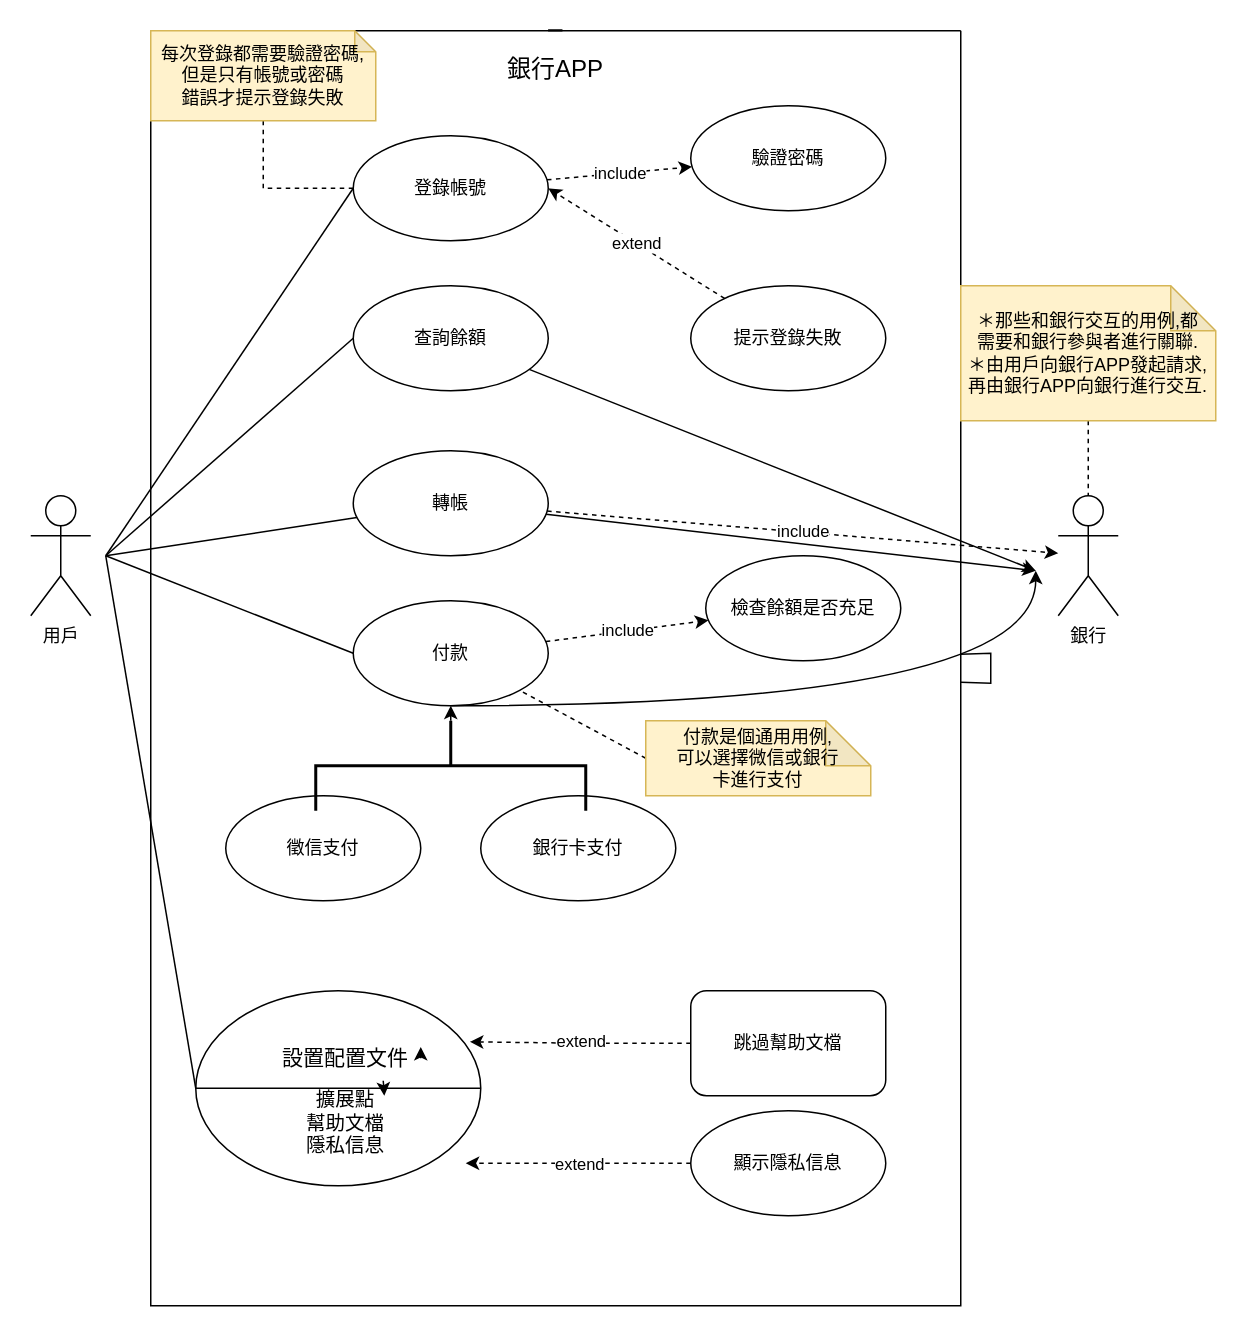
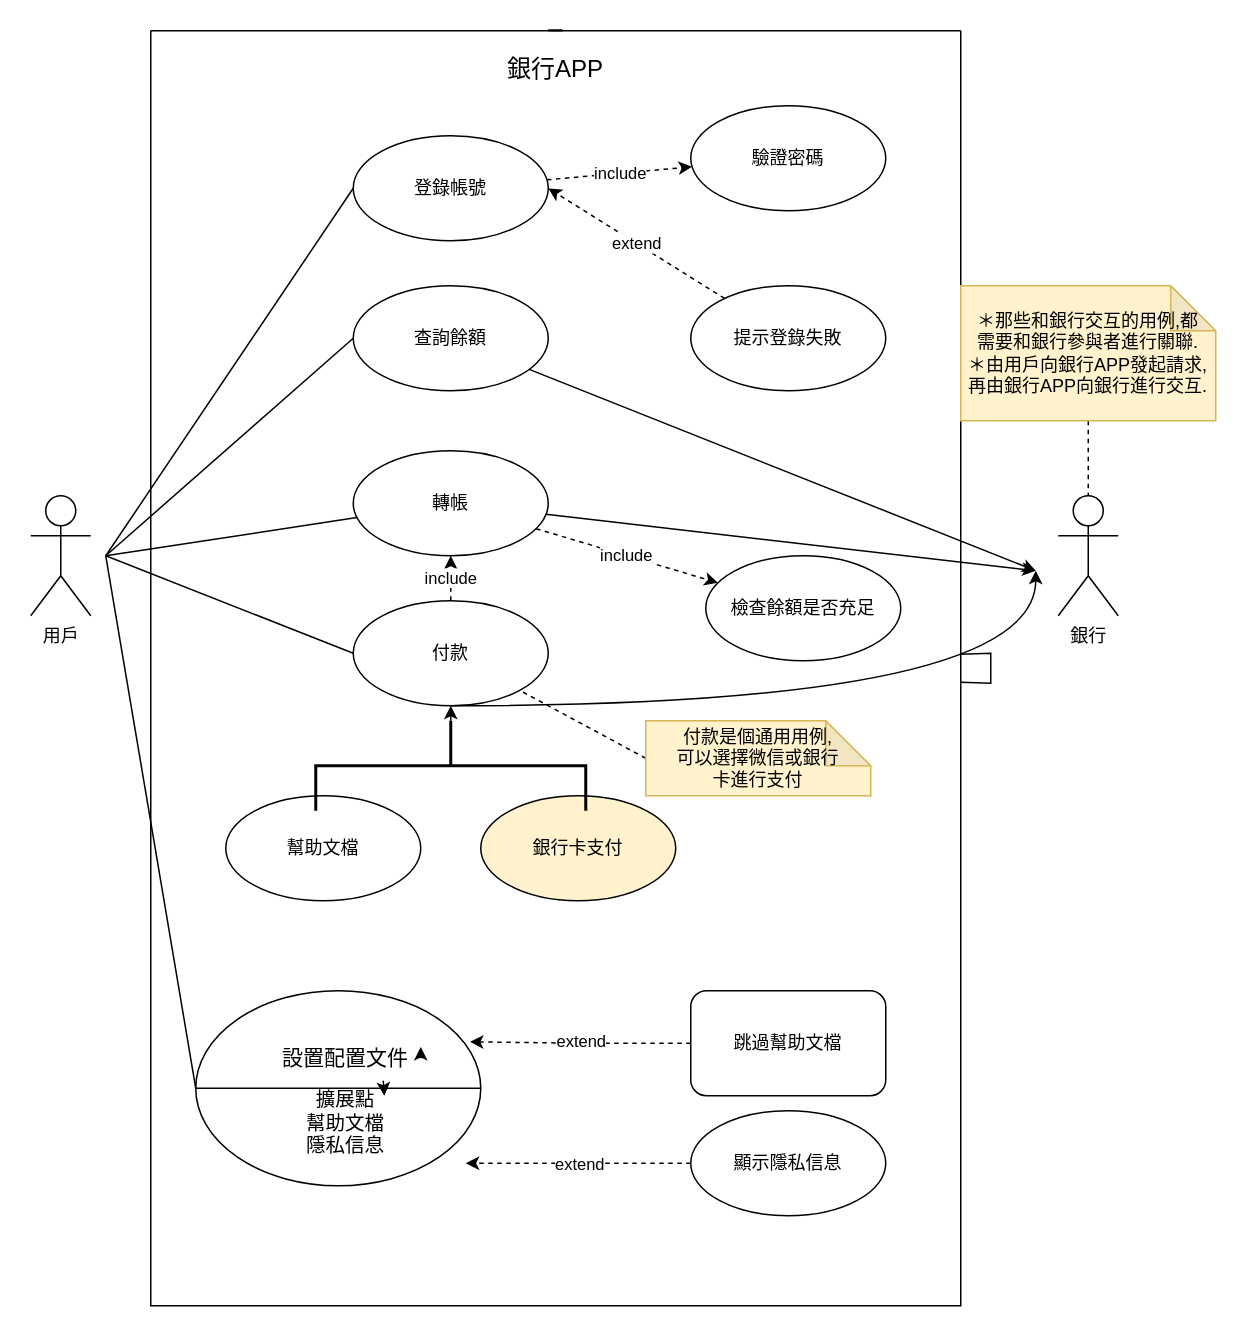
- <mxCell id="36" value="每次登錄都需要驗證密碼,&lt;br&gt;但是只有帳號或密碼&lt;br&gt;錯誤才提示登錄失敗" style="shape=note;whiteSpace=wrap;html=1;backgroundOutline=1;darkOpacity=0.05;fillColor=#fff2cc;strokeColor=#d6b656;size=14;" vertex="1" parent="2"><mxGeometry width="150" height="60" as="geometry" /></mxCell>
- <mxCell id="35" style="edgeStyle=orthogonalEdgeStyle;rounded=0;orthogonalLoop=1;jettySize=auto;html=1;entryX=0;entryY=0.5;entryDx=0;entryDy=0;dashed=1;endArrow=none;endFill=0;" edge="1" parent="2" source="36" target="5"><mxGeometry relative="1" as="geometry" /></mxCell>
- <mxCell id="8" value="include&lt;br&gt;" style="rounded=0;orthogonalLoop=1;jettySize=auto;html=1;dashed=1;" edge="1" parent="2" source="10" target="43"><mxGeometry relative="1" as="geometry" /></mxCell>
+ <mxCell id="8" value="include&lt;br&gt;" style="rounded=0;orthogonalLoop=1;jettySize=auto;html=1;dashed=1;" edge="1" parent="2" source="10" target="17"><mxGeometry relative="1" as="geometry" /></mxCell>
- <mxCell id="11" value="include&lt;br&gt;" style="rounded=0;orthogonalLoop=1;jettySize=auto;html=1;dashed=1;" edge="1" parent="2" source="13" target="17"><mxGeometry relative="1" as="geometry" /></mxCell>
+ <mxCell id="11" value="include&lt;br&gt;" style="rounded=0;orthogonalLoop=1;jettySize=auto;html=1;dashed=1;" edge="1" parent="2" source="13" target="10"><mxGeometry relative="1" as="geometry" /></mxCell>
- <mxCell id="14" value="徵信支付" style="ellipse;whiteSpace=wrap;html=1;" vertex="1" parent="2"><mxGeometry x="50" y="510" width="130" height="70" as="geometry" /></mxCell>
+ <mxCell id="14" value="幫助文檔" style="ellipse;whiteSpace=wrap;html=1;" vertex="1" parent="2"><mxGeometry x="50" y="510" width="130" height="70" as="geometry" /></mxCell>
- <mxCell id="28" value="銀行卡支付" style="ellipse;whiteSpace=wrap;html=1;" vertex="1" parent="2"><mxGeometry x="220" y="510" width="130" height="70" as="geometry" /></mxCell>
+ <mxCell id="28" value="銀行卡支付" style="ellipse;whiteSpace=wrap;html=1;fillColor=#fff2cc;" vertex="1" parent="2"><mxGeometry x="220" y="510" width="130" height="70" as="geometry" /></mxCell>
